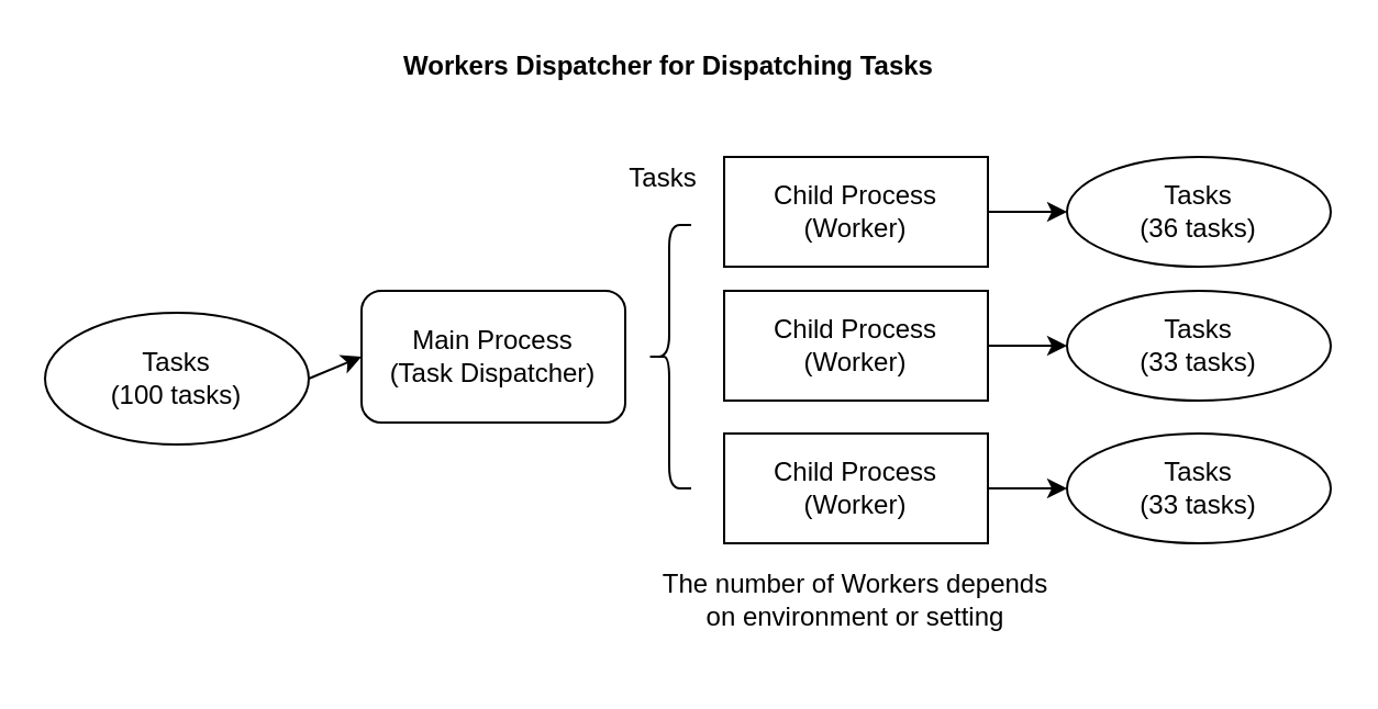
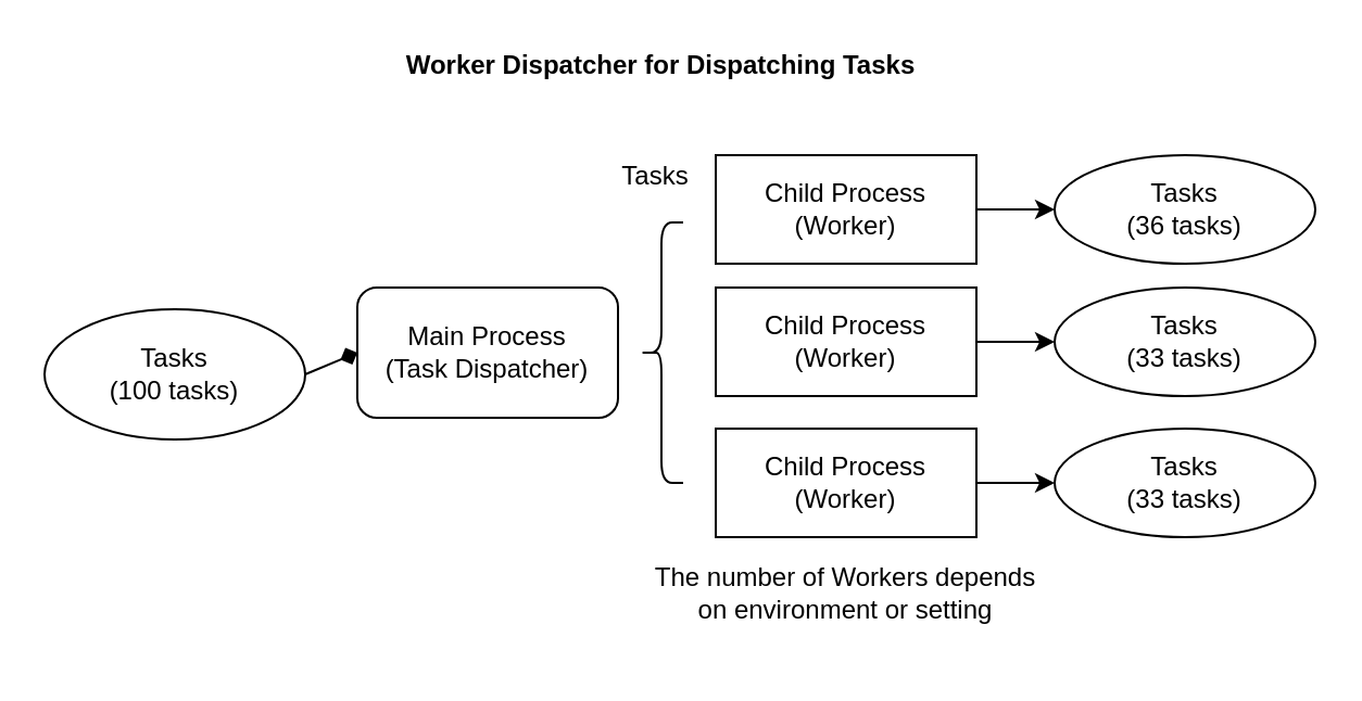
- <mxCell id="12" value="Workers Dispatcher for Dispatching Tasks" style="text;html=1;strokeColor=none;fillColor=none;align=center;verticalAlign=middle;whiteSpace=wrap;rounded=0;shadow=0;glass=0;comic=0;opacity=50;fontStyle=1" parent="2" vertex="1"><mxGeometry x="-10" y="-10" width="300" height="20" as="geometry" /></mxCell>
+ <mxCell id="12" value="Worker Dispatcher for Dispatching Tasks" style="text;html=1;strokeColor=none;fillColor=none;align=center;verticalAlign=middle;whiteSpace=wrap;rounded=0;shadow=0;glass=0;comic=0;opacity=50;fontStyle=1" parent="2" vertex="1"><mxGeometry x="-10" y="-10" width="300" height="20" as="geometry" /></mxCell>
- <mxCell id="14" value="" style="endArrow=classic;html=1;exitX=1;exitY=0.5;exitDx=0;exitDy=0;entryX=0;entryY=0.5;entryDx=0;entryDy=0;" edge="1" parent="1" source="13" target="11"><mxGeometry width="50" height="50" relative="1" as="geometry"><mxPoint x="305" y="250" as="sourcePoint" /><mxPoint x="355" y="200" as="targetPoint" /></mxGeometry></mxCell>
+ <mxCell id="14" value="" style="endArrow=diamond;html=1;exitX=1;exitY=0.5;exitDx=0;exitDy=0;entryX=0;entryY=0.5;entryDx=0;entryDy=0;" edge="1" parent="1" source="13" target="11"><mxGeometry width="50" height="50" relative="1" as="geometry"><mxPoint x="305" y="250" as="sourcePoint" /><mxPoint x="355" y="200" as="targetPoint" /></mxGeometry></mxCell>
